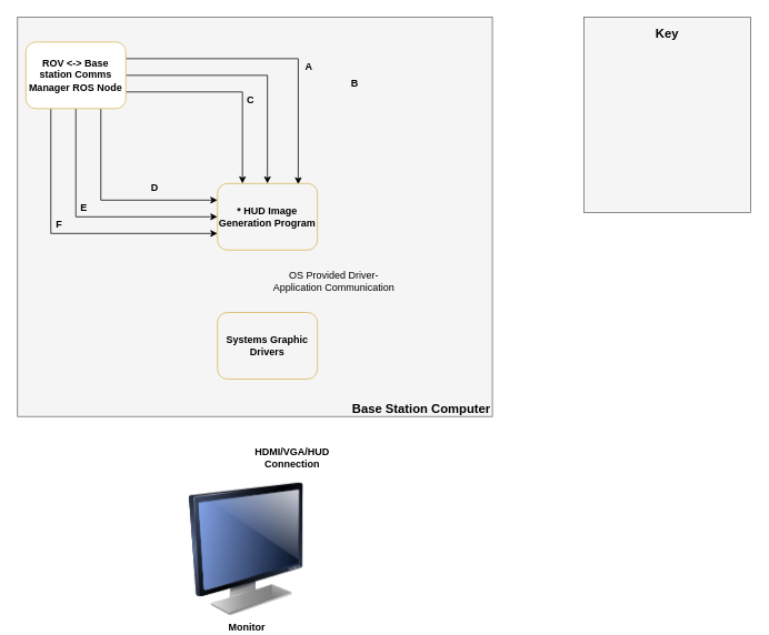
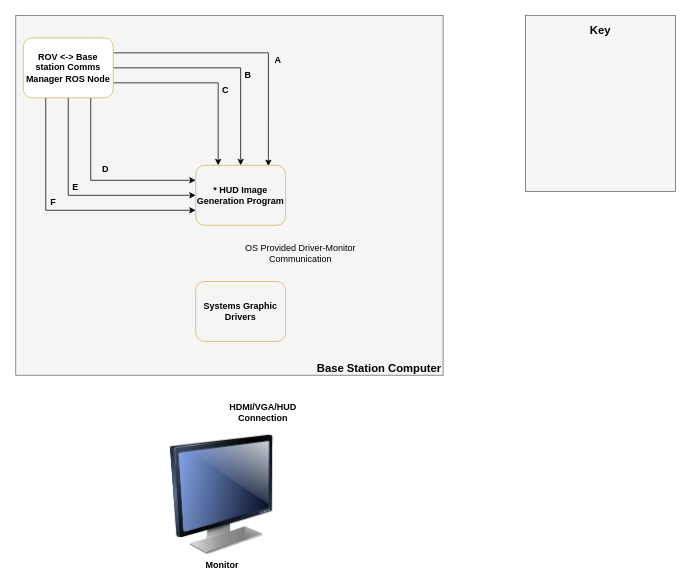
- <mxCell id="14" value="&lt;b&gt;B&lt;/b&gt;" style="text;html=1;strokeColor=none;fillColor=none;align=center;verticalAlign=middle;whiteSpace=wrap;rounded=0;" vertex="1" parent="1"><mxGeometry x="405" y="90" width="40" height="20" as="geometry" /></mxCell>
+ <mxCell id="14" value="&lt;b&gt;B&lt;/b&gt;" style="text;html=1;strokeColor=none;fillColor=none;align=center;verticalAlign=middle;whiteSpace=wrap;rounded=0;" vertex="1" parent="1"><mxGeometry x="310" y="90" width="40" height="20" as="geometry" /></mxCell>
- <mxCell id="18" value="&lt;b&gt;D&lt;/b&gt;" style="text;html=1;strokeColor=none;fillColor=none;align=center;verticalAlign=middle;whiteSpace=wrap;rounded=0;" vertex="1" parent="1"><mxGeometry x="165" y="215" width="40" height="20" as="geometry" /></mxCell>
+ <mxCell id="18" value="&lt;b&gt;D&lt;/b&gt;" style="text;html=1;strokeColor=none;fillColor=none;align=center;verticalAlign=middle;whiteSpace=wrap;rounded=0;" vertex="1" parent="1"><mxGeometry x="120" y="215" width="40" height="20" as="geometry" /></mxCell>
- <mxCell id="22" value="OS Provided Driver-Application Communication&lt;br&gt;" style="text;html=1;strokeColor=none;fillColor=none;align=center;verticalAlign=middle;whiteSpace=wrap;rounded=0;" vertex="1" parent="1"><mxGeometry x="320" y="327.5" width="160" height="20" as="geometry" /></mxCell>
+ <mxCell id="22" value="OS Provided Driver-Monitor Communication&lt;br&gt;" style="text;html=1;strokeColor=none;fillColor=none;align=center;verticalAlign=middle;whiteSpace=wrap;rounded=0;" vertex="1" parent="1"><mxGeometry x="320" y="327.5" width="160" height="20" as="geometry" /></mxCell>
